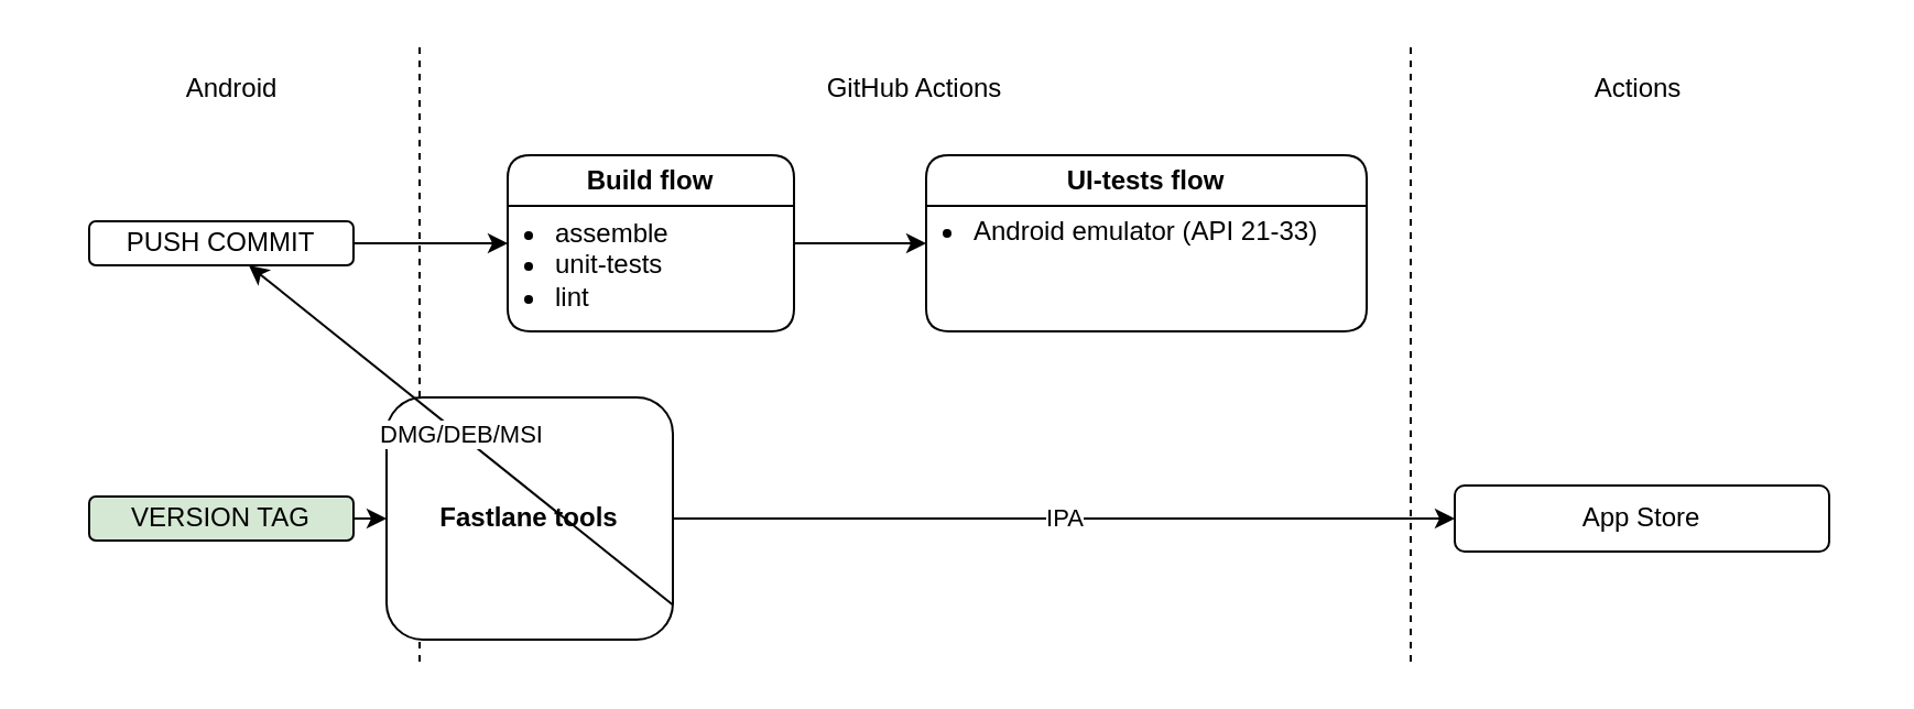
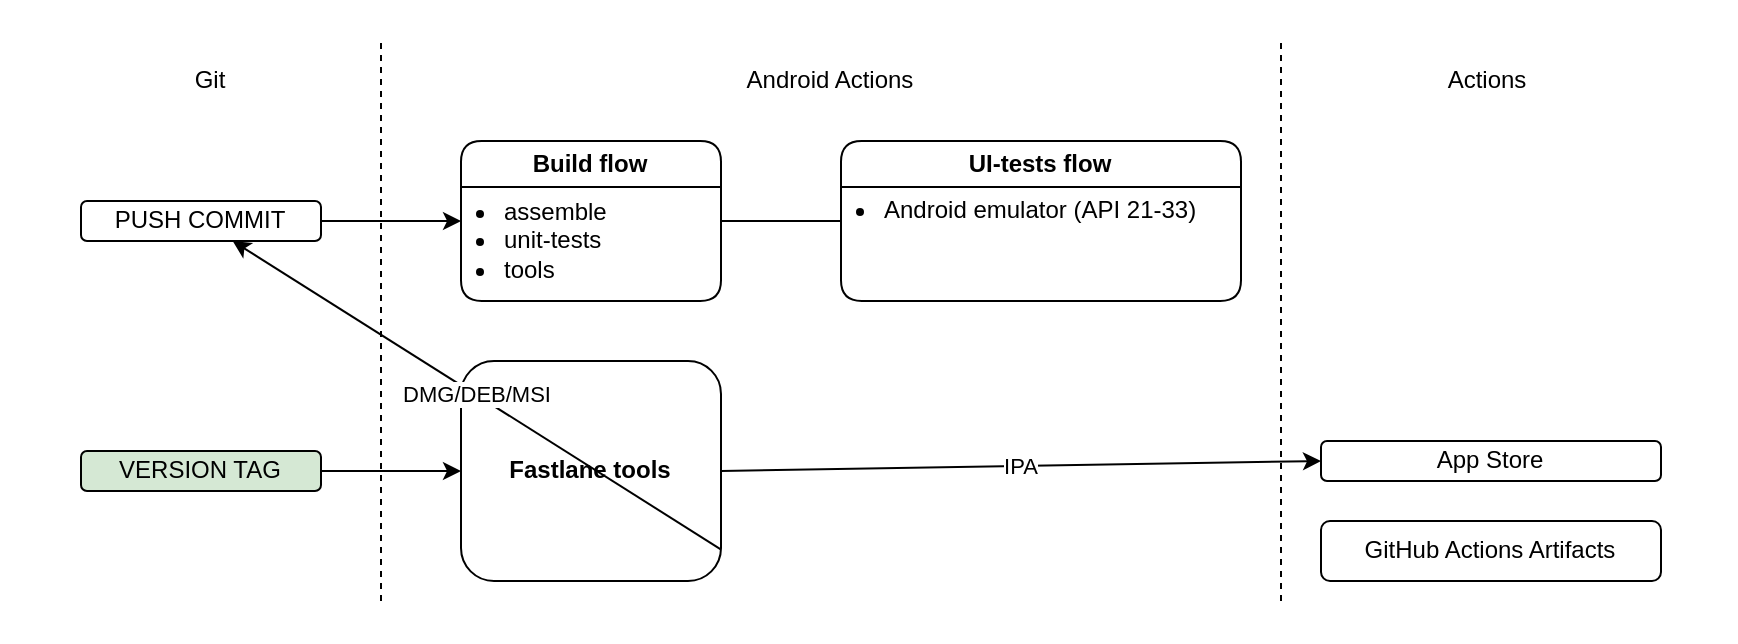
- <mxCell id="9" value="Android" style="text;html=1;strokeColor=none;fillColor=none;align=center;verticalAlign=middle;whiteSpace=wrap;rounded=0;" parent="1" vertex="1"><mxGeometry width="170" height="40" as="geometry" x="20" y="20" /></mxCell>
+ <mxCell id="9" value="Git" style="text;html=1;strokeColor=none;fillColor=none;align=center;verticalAlign=middle;whiteSpace=wrap;rounded=0;" parent="1" vertex="1"><mxGeometry width="170" height="40" as="geometry" x="20" y="20" /></mxCell>
- <mxCell id="4" value="GitHub Actions" style="text;html=1;strokeColor=none;fillColor=none;align=center;verticalAlign=middle;whiteSpace=wrap;rounded=0;" parent="1" vertex="1"><mxGeometry x="190" width="450" height="40" as="geometry" y="20" /></mxCell>
+ <mxCell id="4" value="Android Actions" style="text;html=1;strokeColor=none;fillColor=none;align=center;verticalAlign=middle;whiteSpace=wrap;rounded=0;" parent="1" vertex="1"><mxGeometry x="190" width="450" height="40" as="geometry" y="20" /></mxCell>
- <mxCell id="17" value="" style="endArrow=classic;html=1;rounded=0;exitX=1;exitY=0.5;exitDx=0;exitDy=0;entryX=0;entryY=0.5;entryDx=0;entryDy=0;" parent="1" source="12" target="14" edge="1"><mxGeometry width="50" height="50" relative="1" as="geometry"><mxPoint x="610" y="200" as="sourcePoint" /><mxPoint x="660" y="150" as="targetPoint" /></mxGeometry></mxCell>
+ <mxCell id="17" value="" style="endArrow=none;html=1;rounded=0;exitX=1;exitY=0.5;exitDx=0;exitDy=0;entryX=0;entryY=0.5;entryDx=0;entryDy=0;" parent="1" source="12" target="14" edge="1"><mxGeometry width="50" height="50" relative="1" as="geometry"><mxPoint x="610" y="200" as="sourcePoint" /><mxPoint x="660" y="150" as="targetPoint" /></mxGeometry></mxCell>
- <mxCell id="13" value="&lt;ul&gt;&lt;li&gt;assemble&lt;/li&gt;&lt;li&gt;unit-tests&lt;/li&gt;&lt;li&gt;lint&lt;/li&gt;&lt;/ul&gt;" style="text;html=1;align=left;verticalAlign=middle;resizable=0;points=[];autosize=1;strokeColor=none;fillColor=none;" parent="12" vertex="1"><mxGeometry x="-20" y="10" width="110" height="80" as="geometry" /></mxCell>
+ <mxCell id="13" value="&lt;ul&gt;&lt;li&gt;assemble&lt;/li&gt;&lt;li&gt;unit-tests&lt;/li&gt;&lt;li&gt;tools&lt;/li&gt;&lt;/ul&gt;" style="text;html=1;align=left;verticalAlign=middle;resizable=0;points=[];autosize=1;strokeColor=none;fillColor=none;" parent="12" vertex="1"><mxGeometry x="-20" y="10" width="110" height="80" as="geometry" /></mxCell>
- <mxCell id="7" value="&lt;b&gt;Fastlane tools&lt;/b&gt;" style="rounded=1;whiteSpace=wrap;html=1;" parent="1" vertex="1"><mxGeometry x="175" y="180" width="130" height="110" as="geometry" /></mxCell>
+ <mxCell id="7" value="&lt;b&gt;Fastlane tools&lt;/b&gt;" style="rounded=1;whiteSpace=wrap;html=1;" parent="1" vertex="1"><mxGeometry x="230" y="180" width="130" height="110" as="geometry" /></mxCell>
- <mxCell id="10" value="App Store" style="rounded=1;whiteSpace=wrap;html=1;" parent="1" vertex="1"><mxGeometry x="660" y="220" width="170" height="30" as="geometry" /></mxCell>
+ <mxCell id="10" value="App Store" style="rounded=1;whiteSpace=wrap;html=1;" parent="1" vertex="1"><mxGeometry x="660" y="220" width="170" height="20" as="geometry" /></mxCell>
+ <mxCell id="11" value="&lt;div&gt;GitHub Actions Artifacts&lt;/div&gt;" style="rounded=1;whiteSpace=wrap;html=1;" parent="1" vertex="1"><mxGeometry x="660" y="260" width="170" height="30" as="geometry" /></mxCell>
